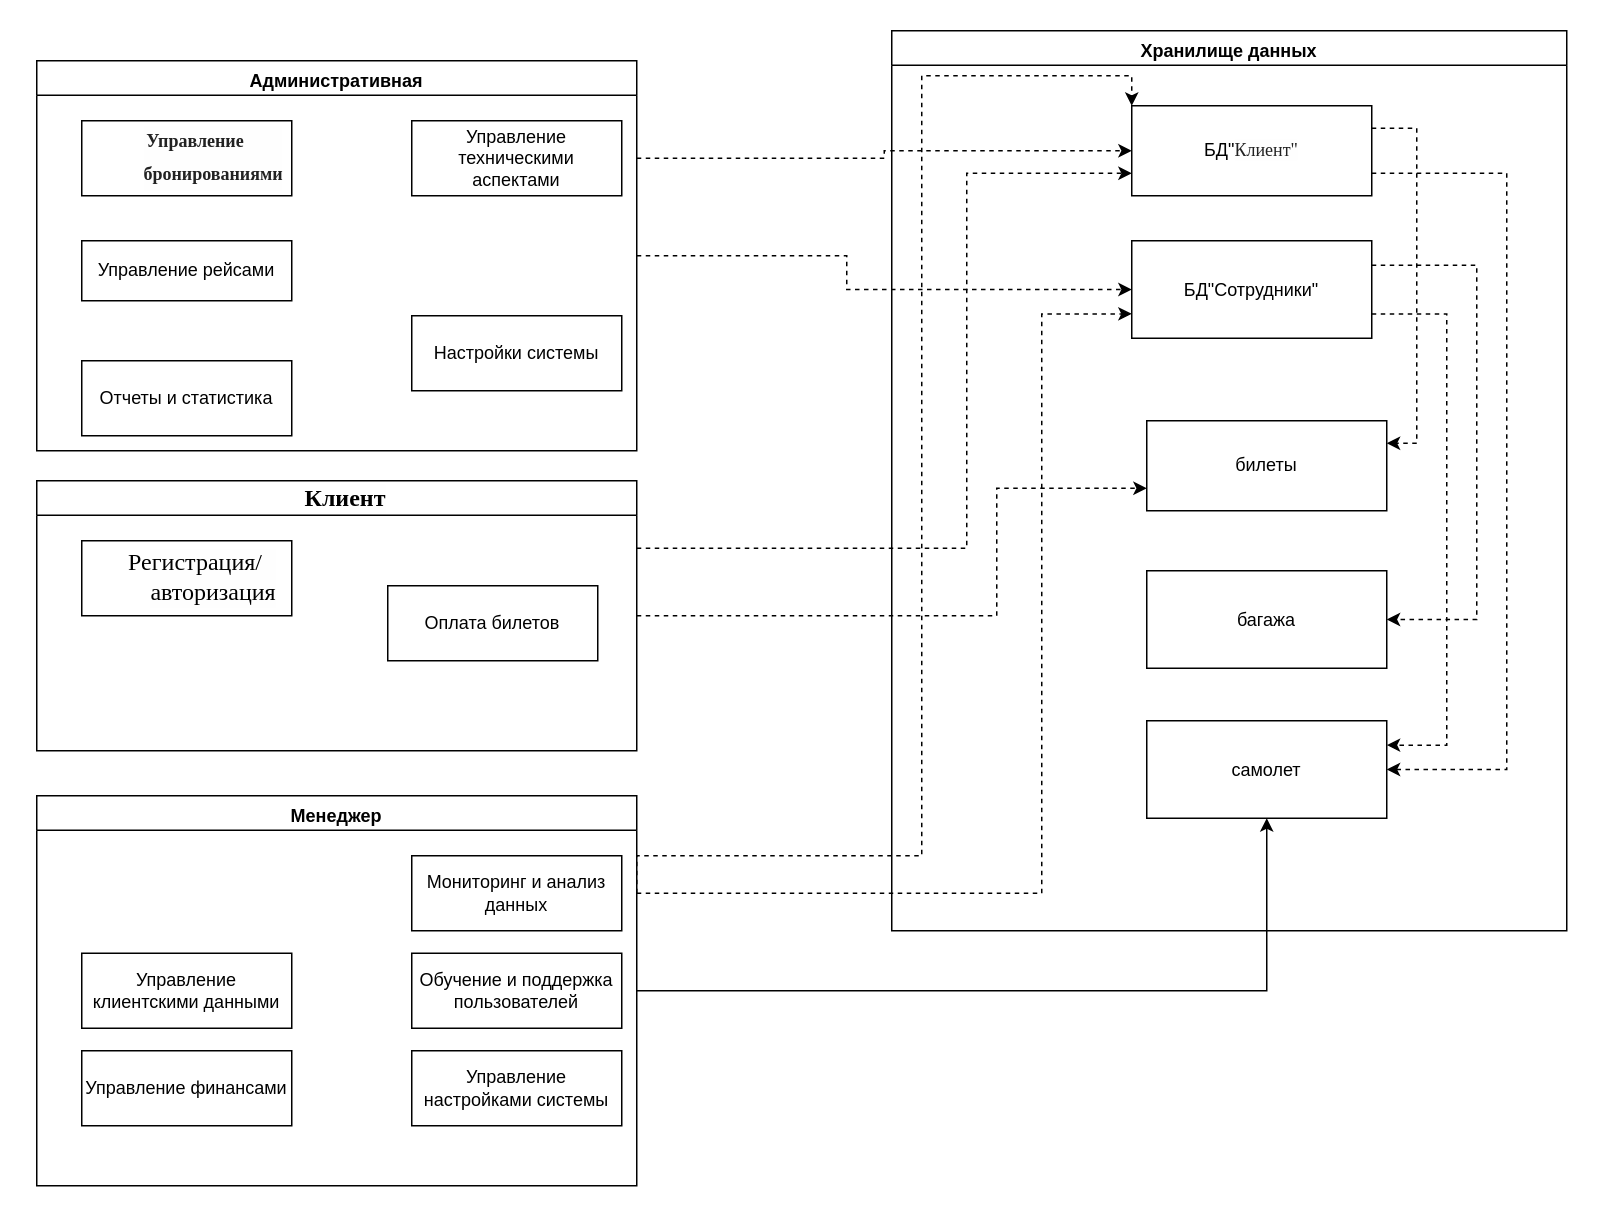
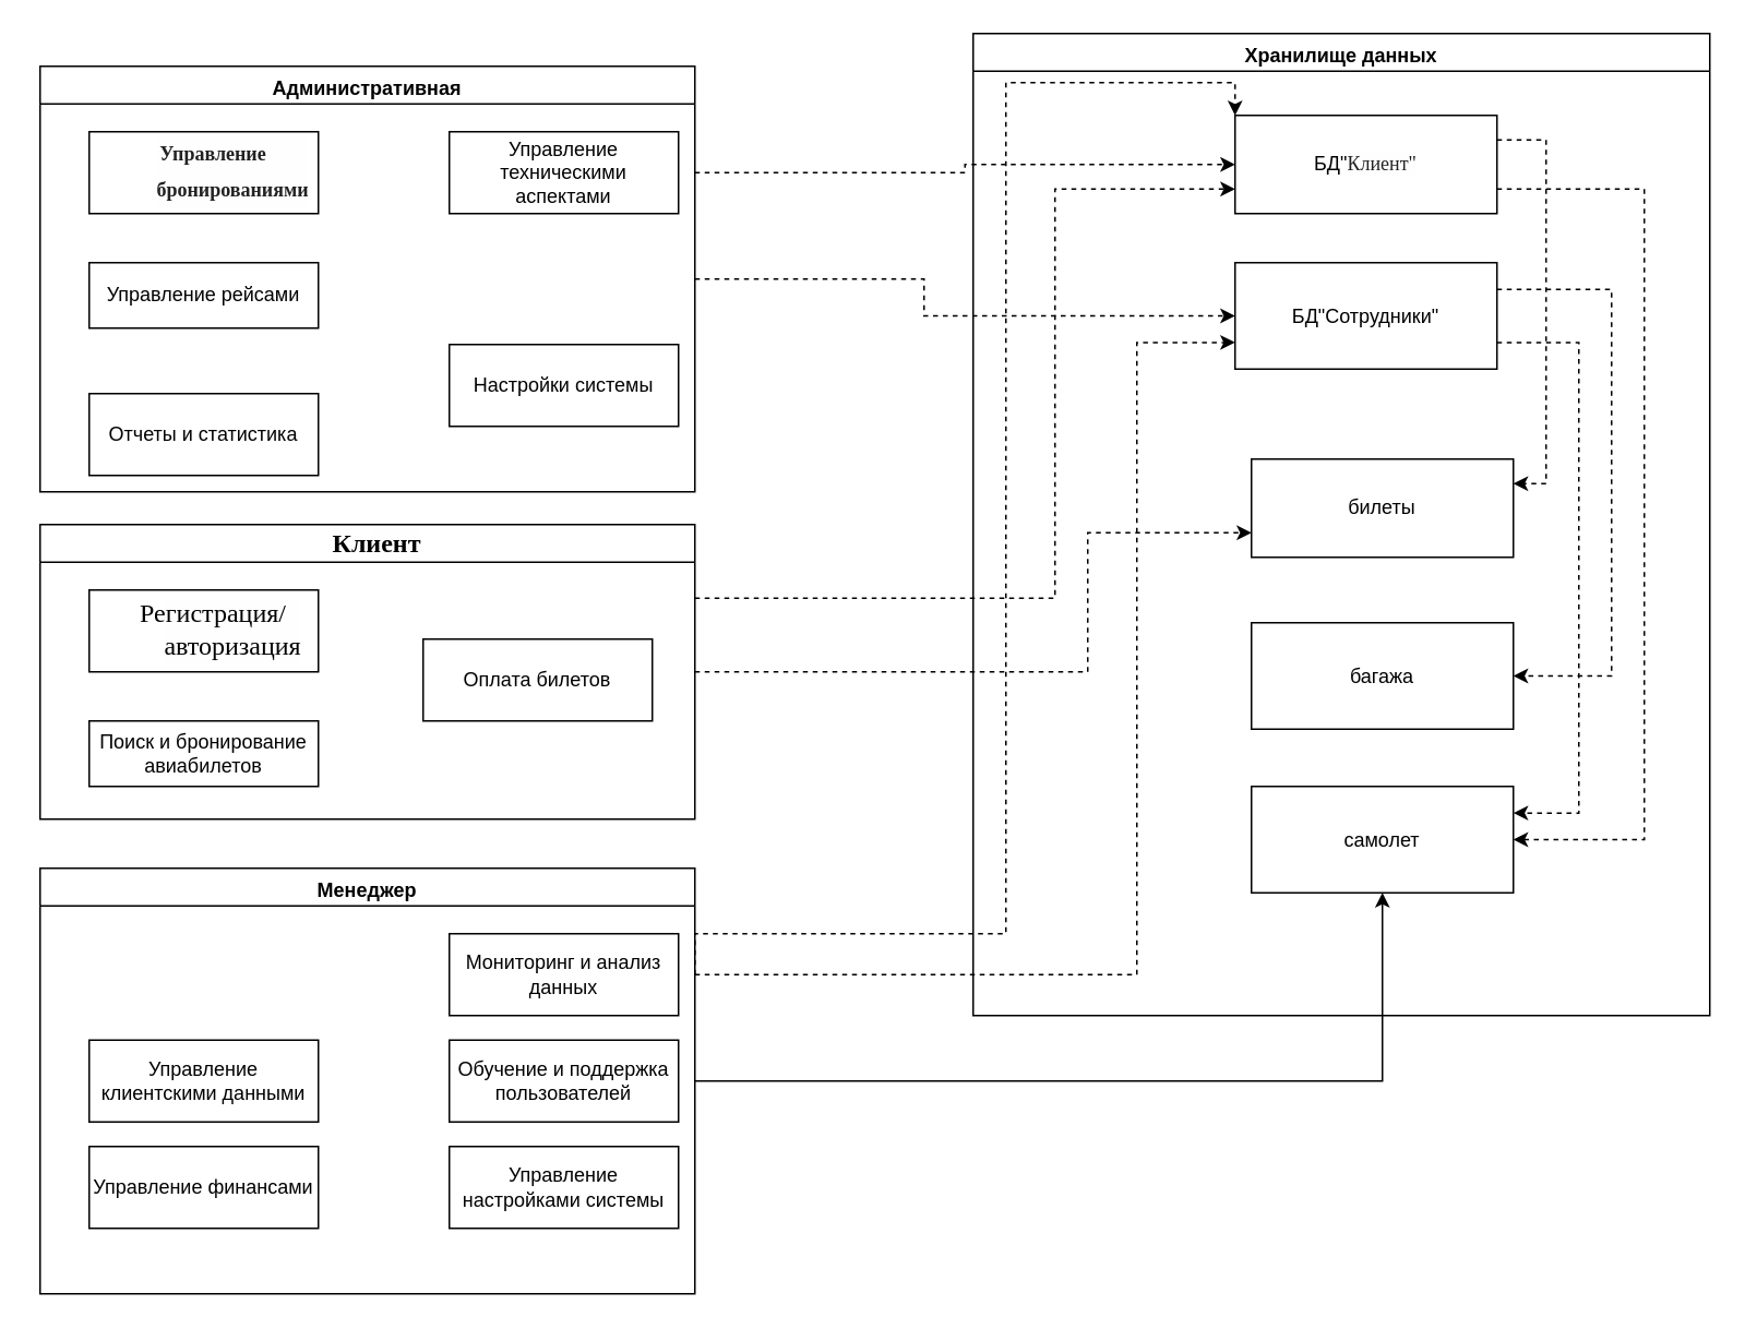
+ <mxCell id="24" value="Поиск и бронирование авиабилетов" style="rounded=0;whiteSpace=wrap;html=1;" vertex="1" parent="22"><mxGeometry x="30" y="120" width="140" height="40" as="geometry" /></mxCell>
